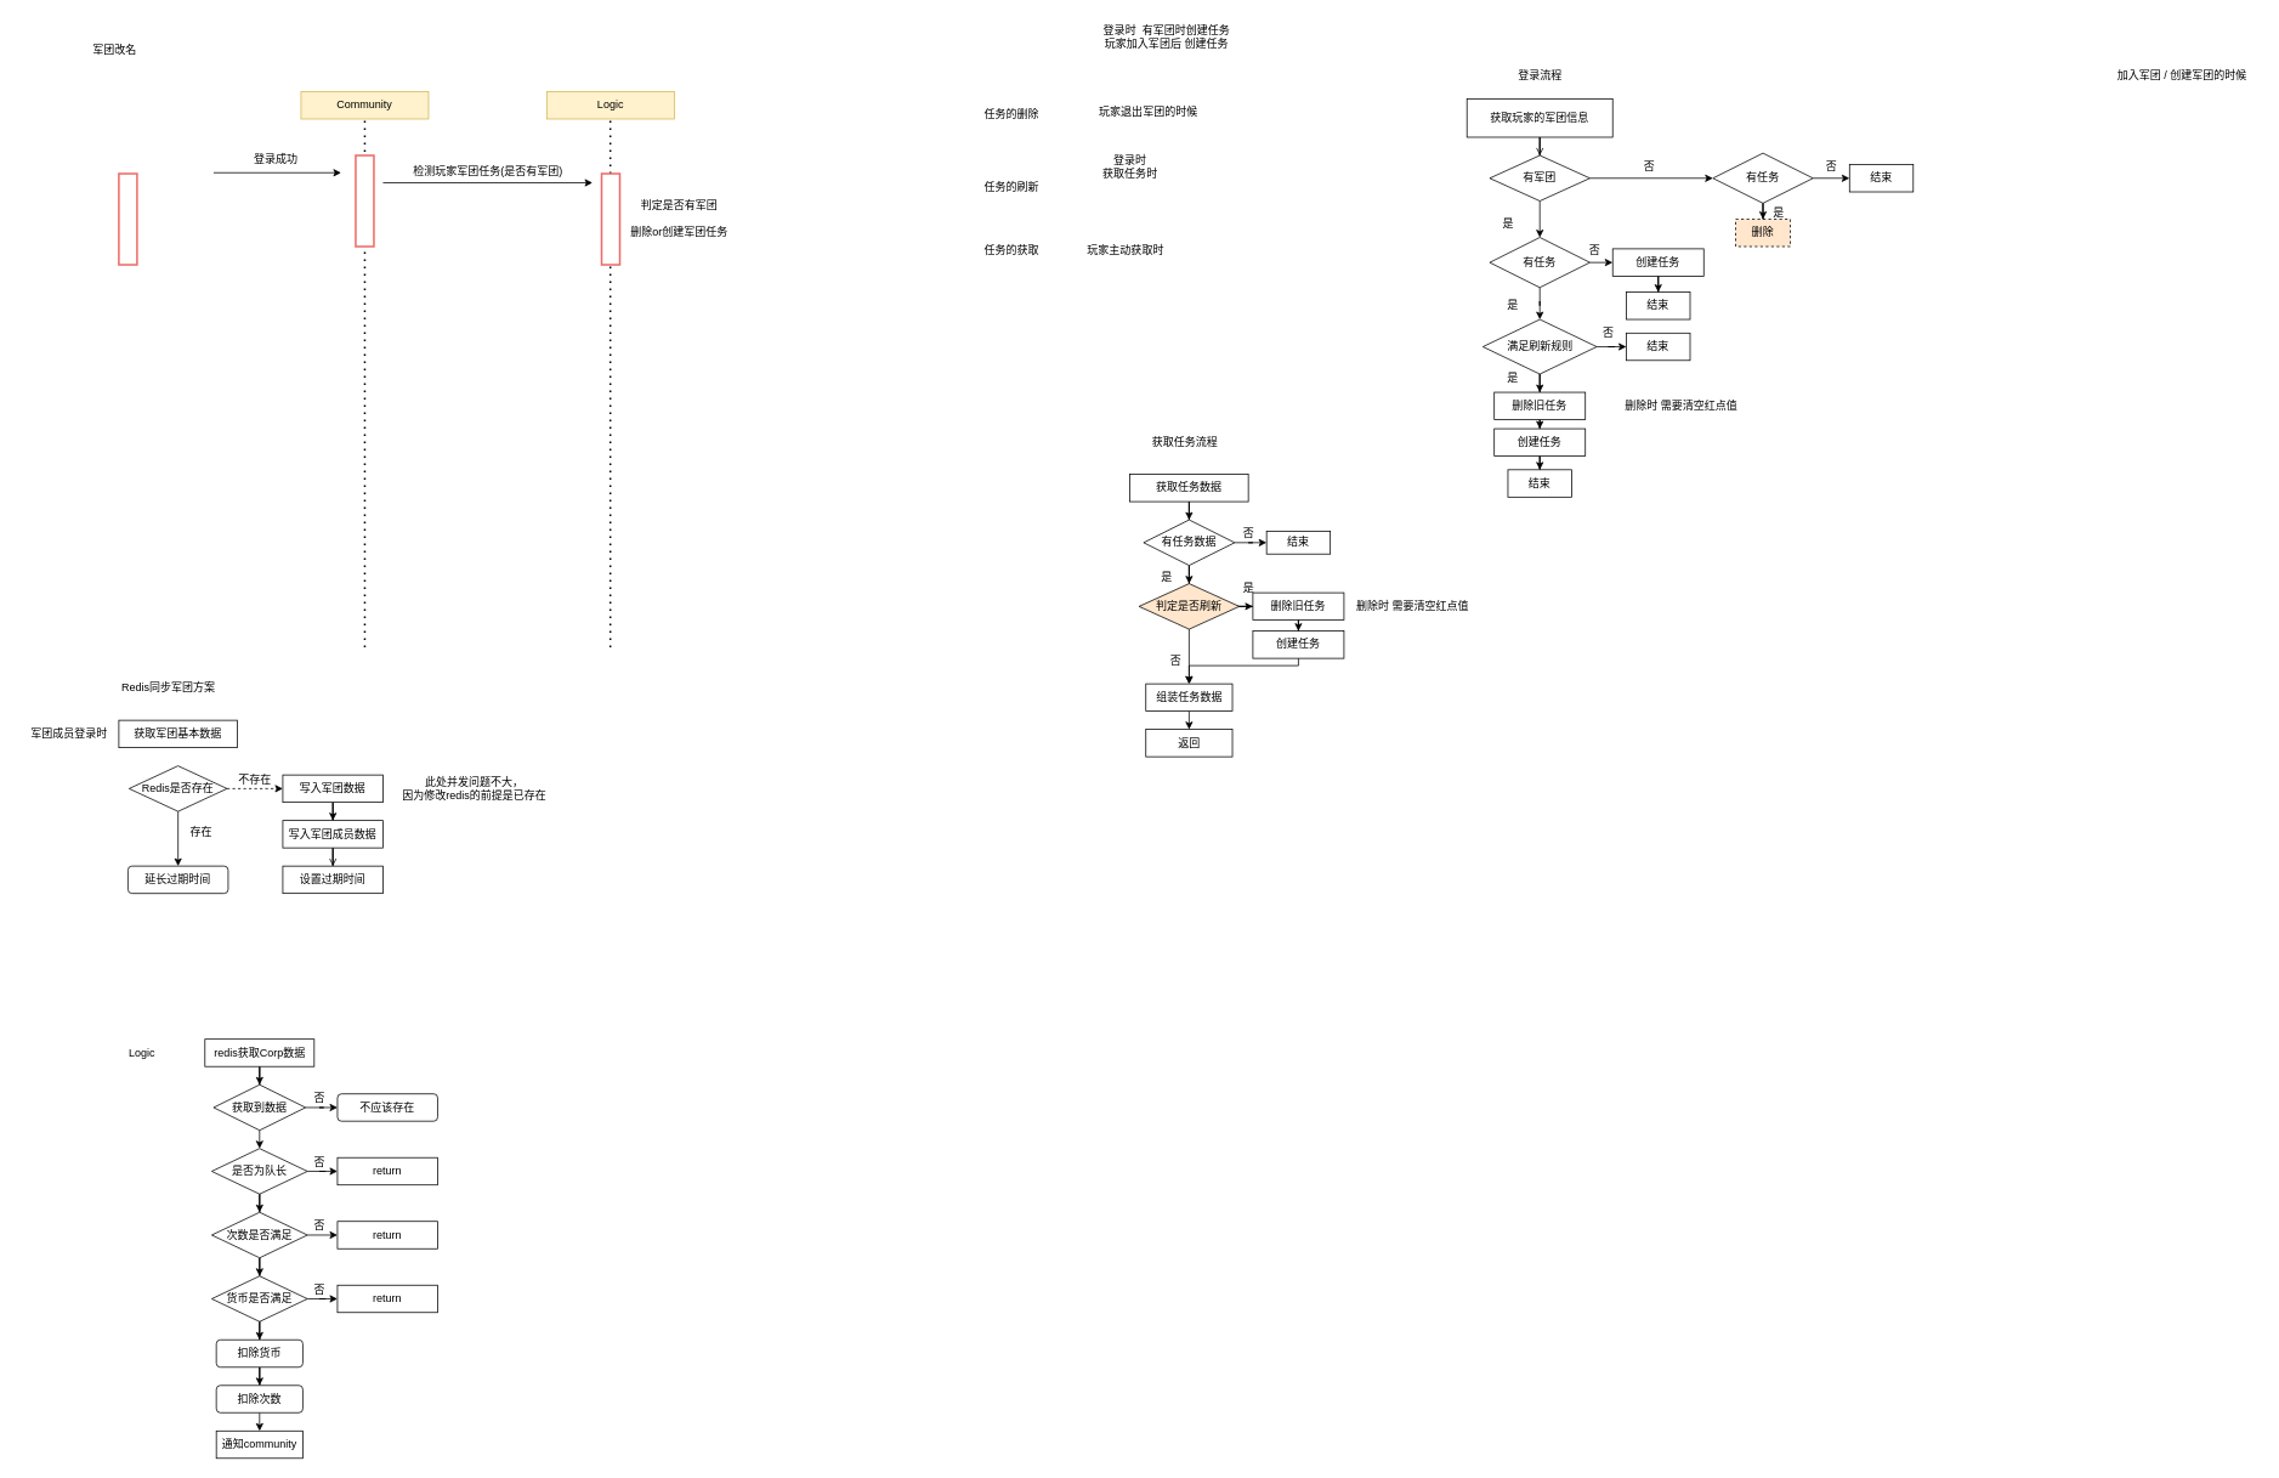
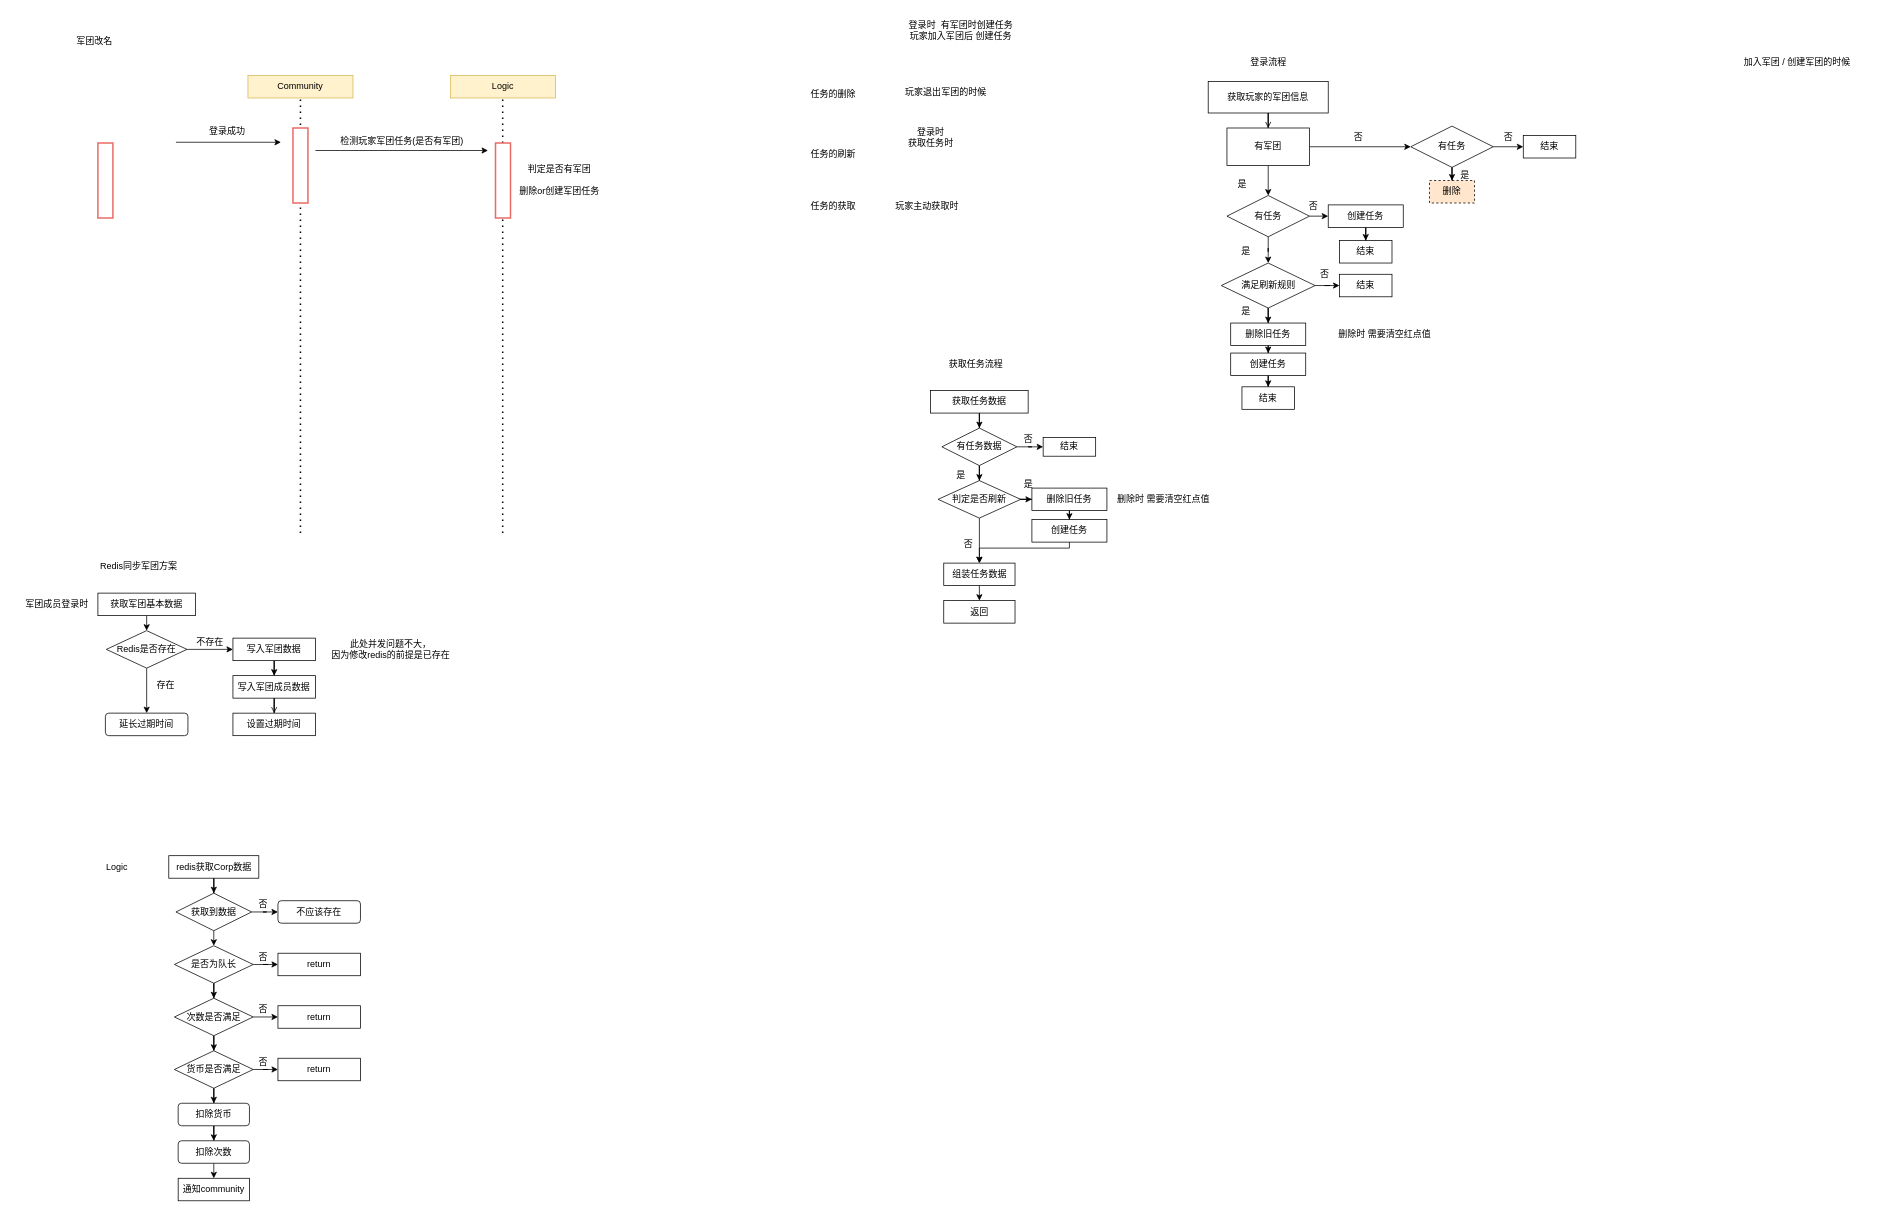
- <mxCell id="71" value="有军团" style="rhombus;whiteSpace=wrap;html=1;" parent="1" vertex="1"><mxGeometry x="1635" y="170" width="110" height="50" as="geometry" /></mxCell>
+ <mxCell id="71" value="有军团" style="whiteSpace=wrap;html=1;rounded=0;" parent="1" vertex="1"><mxGeometry x="1635" y="170" width="110" height="50" as="geometry" /></mxCell>
- <mxCell id="106" value="判定是否刷新" style="rhombus;whiteSpace=wrap;html=1;fillColor=#ffe6cc;" parent="1" vertex="1"><mxGeometry x="1250" y="640" width="110" height="50" as="geometry" /></mxCell>
+ <mxCell id="106" value="判定是否刷新" style="rhombus;whiteSpace=wrap;html=1;" parent="1" vertex="1"><mxGeometry x="1250" y="640" width="110" height="50" as="geometry" /></mxCell>
+ <mxCell id="16" style="edgeStyle=orthogonalEdgeStyle;rounded=0;orthogonalLoop=1;jettySize=auto;html=1;exitX=0.5;exitY=1;exitDx=0;exitDy=0;entryX=0.5;entryY=0;entryDx=0;entryDy=0;" parent="1" source="17" target="20" edge="1"><mxGeometry relative="1" as="geometry" /></mxCell>
- <mxCell id="18" style="edgeStyle=orthogonalEdgeStyle;rounded=0;orthogonalLoop=1;jettySize=auto;html=1;exitX=1;exitY=0.5;exitDx=0;exitDy=0;dashed=1;" parent="1" source="20" target="23" edge="1"><mxGeometry relative="1" as="geometry" /></mxCell>
+ <mxCell id="18" style="edgeStyle=orthogonalEdgeStyle;rounded=0;orthogonalLoop=1;jettySize=auto;html=1;exitX=1;exitY=0.5;exitDx=0;exitDy=0;" parent="1" source="20" target="23" edge="1"><mxGeometry relative="1" as="geometry" /></mxCell>
